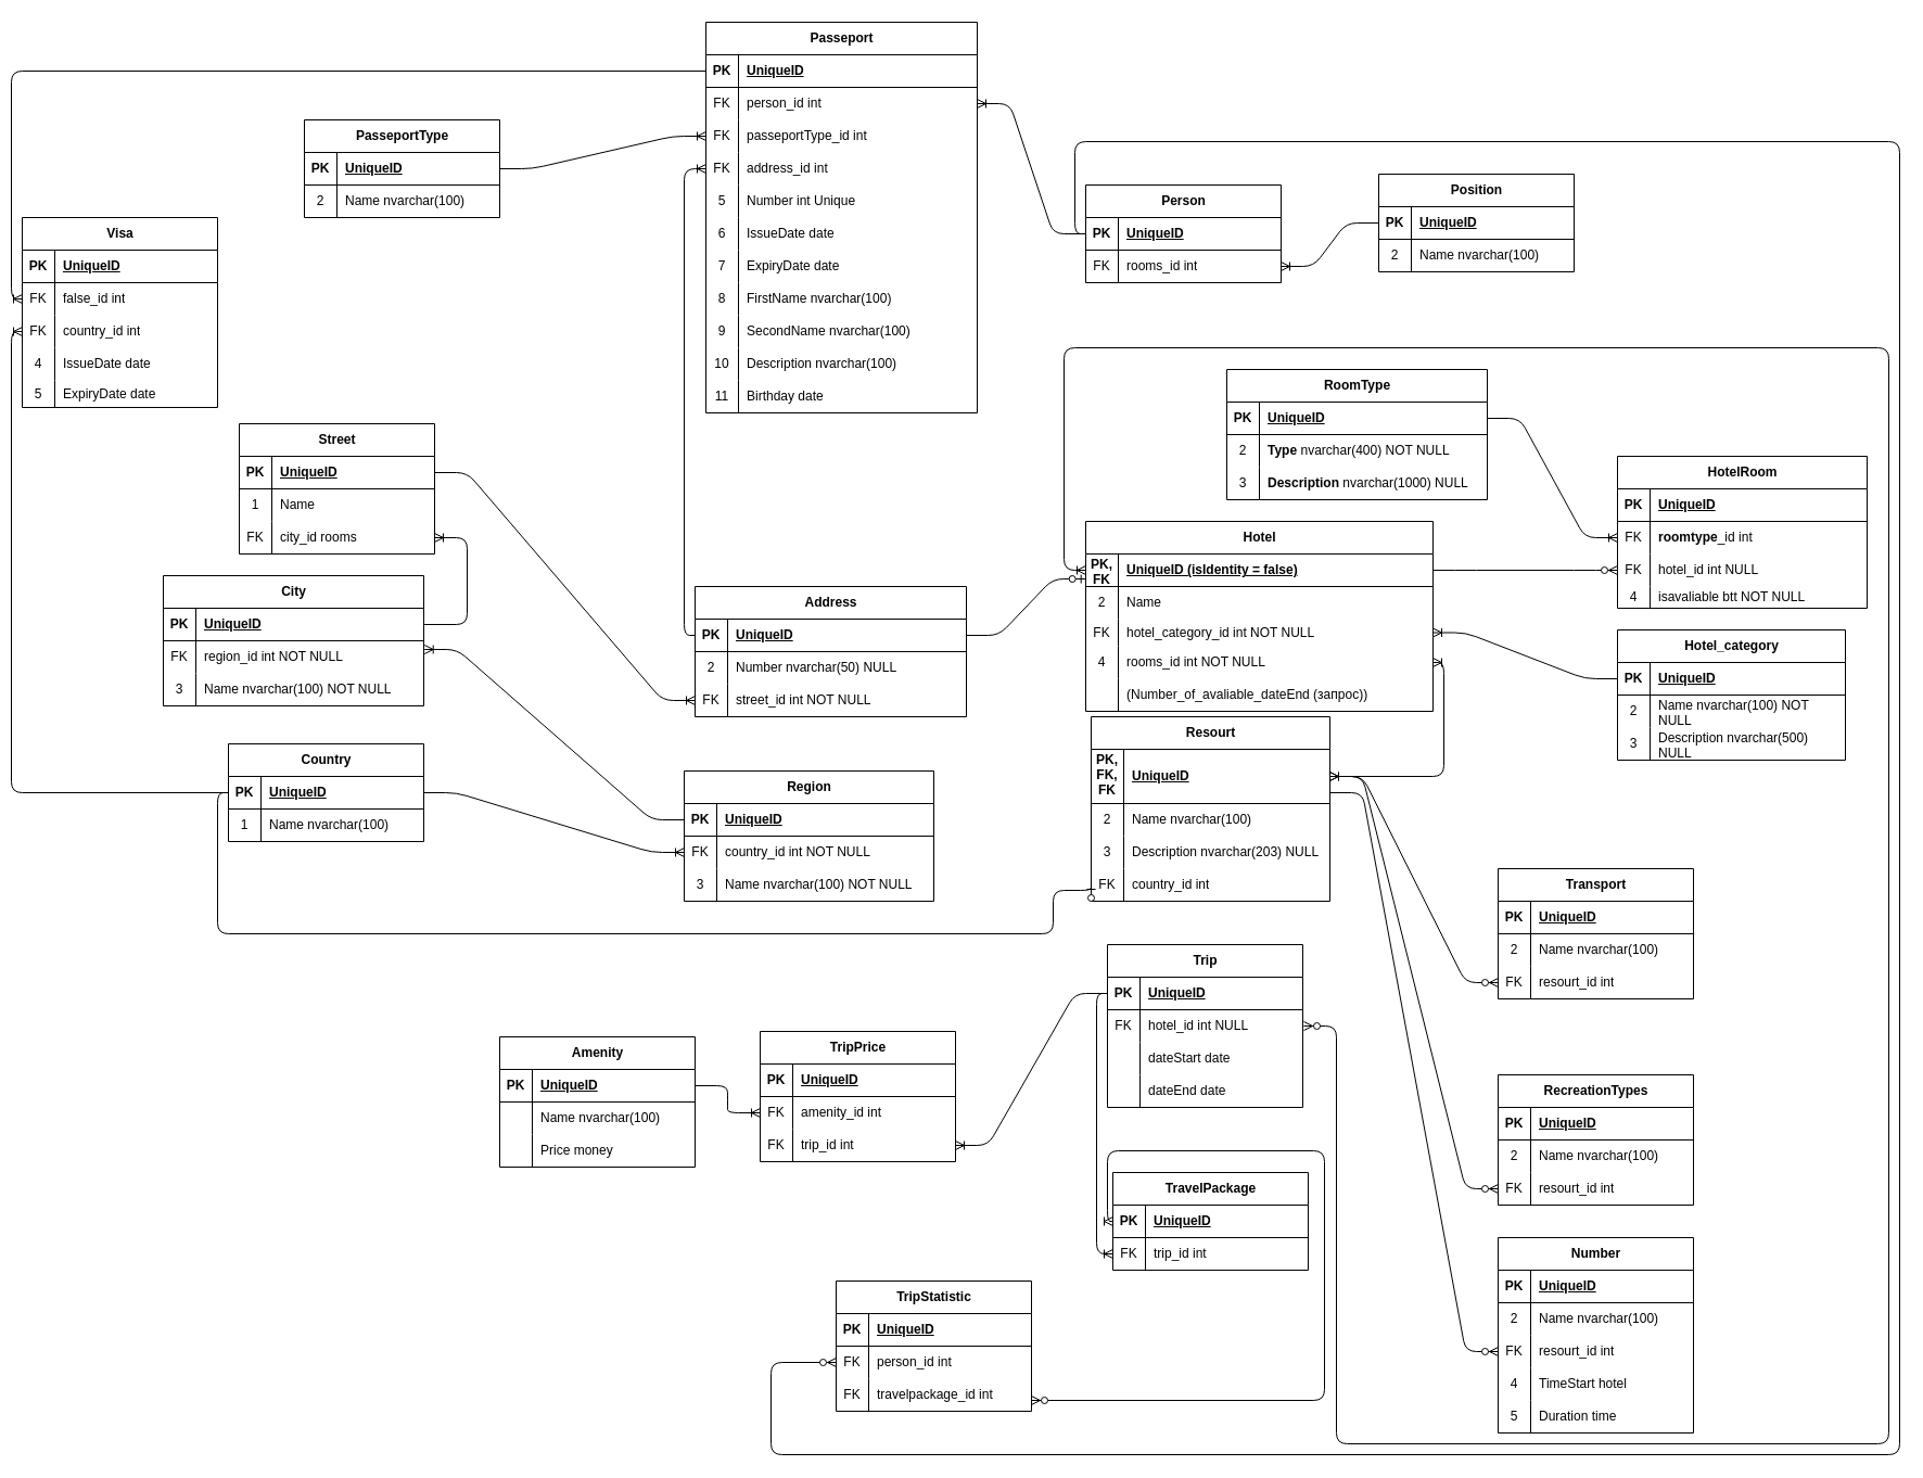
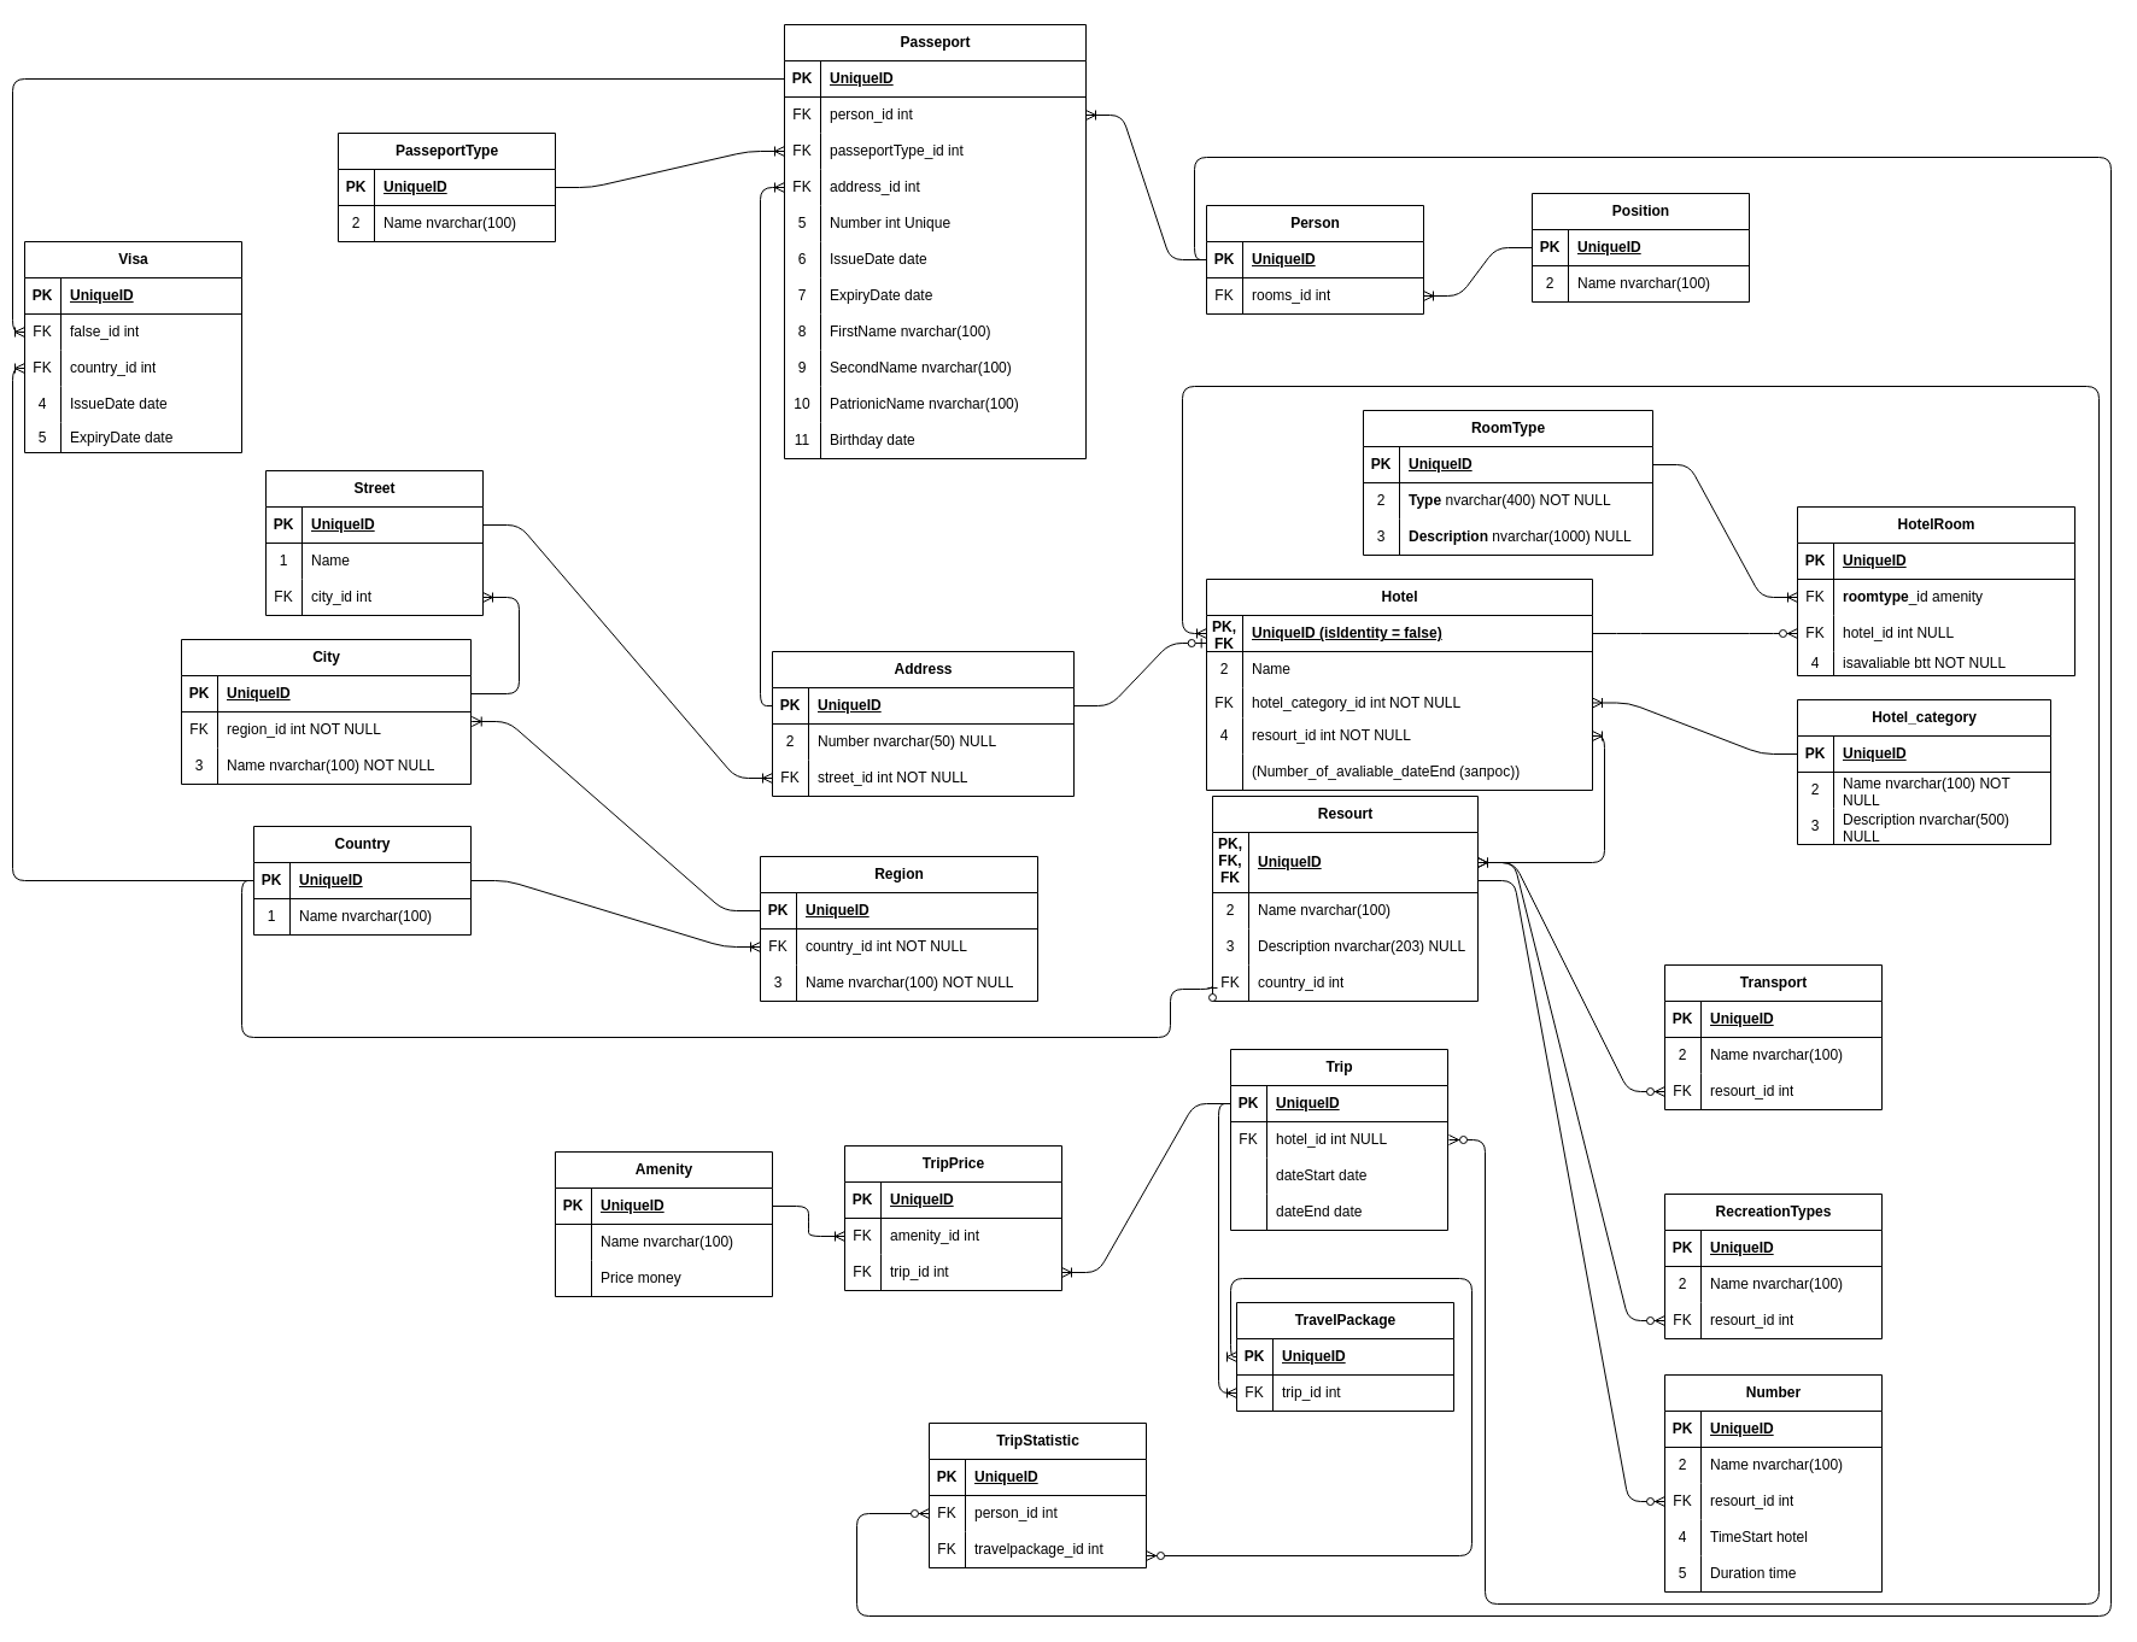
- <mxCell id="164" value="Description nvarchar(100)" style="shape=partialRectangle;connectable=0;fillColor=none;top=0;left=0;bottom=0;right=0;align=left;spacingLeft=6;overflow=hidden;whiteSpace=wrap;html=1;fontFamily=Helvetica;fontSize=12;fontColor=default;labelBackgroundColor=default;" vertex="1" parent="162"><mxGeometry x="30" width="220" height="30" as="geometry"><mxRectangle width="220" height="30" as="alternateBounds" /></mxGeometry></mxCell>
+ <mxCell id="164" value="PatrionicName nvarchar(100)" style="shape=partialRectangle;connectable=0;fillColor=none;top=0;left=0;bottom=0;right=0;align=left;spacingLeft=6;overflow=hidden;whiteSpace=wrap;html=1;fontFamily=Helvetica;fontSize=12;fontColor=default;labelBackgroundColor=default;" vertex="1" parent="162"><mxGeometry x="30" width="220" height="30" as="geometry"><mxRectangle width="220" height="30" as="alternateBounds" /></mxGeometry></mxCell>
- <mxCell id="76" value="city_id rooms" style="shape=partialRectangle;connectable=0;fillColor=none;top=0;left=0;bottom=0;right=0;align=left;spacingLeft=6;overflow=hidden;whiteSpace=wrap;html=1;" vertex="1" parent="74"><mxGeometry x="30" width="150" height="30" as="geometry"><mxRectangle width="150" height="30" as="alternateBounds" /></mxGeometry></mxCell>
+ <mxCell id="76" value="city_id int" style="shape=partialRectangle;connectable=0;fillColor=none;top=0;left=0;bottom=0;right=0;align=left;spacingLeft=6;overflow=hidden;whiteSpace=wrap;html=1;" vertex="1" parent="74"><mxGeometry x="30" width="150" height="30" as="geometry"><mxRectangle width="150" height="30" as="alternateBounds" /></mxGeometry></mxCell>
- <mxCell id="57" value="&lt;b&gt;roomtype&lt;/b&gt;_id int" style="shape=partialRectangle;connectable=0;fillColor=none;top=0;left=0;bottom=0;right=0;align=left;spacingLeft=6;overflow=hidden;whiteSpace=wrap;html=1;" vertex="1" parent="55"><mxGeometry x="30" width="200" height="30" as="geometry"><mxRectangle width="200" height="30" as="alternateBounds" /></mxGeometry></mxCell>
+ <mxCell id="57" value="&lt;b&gt;roomtype&lt;/b&gt;_id amenity" style="shape=partialRectangle;connectable=0;fillColor=none;top=0;left=0;bottom=0;right=0;align=left;spacingLeft=6;overflow=hidden;whiteSpace=wrap;html=1;" vertex="1" parent="55"><mxGeometry x="30" width="200" height="30" as="geometry"><mxRectangle width="200" height="30" as="alternateBounds" /></mxGeometry></mxCell>
- <mxCell id="24" value="rooms_id int NOT NULL" style="shape=partialRectangle;connectable=0;fillColor=none;top=0;left=0;bottom=0;right=0;align=left;spacingLeft=6;overflow=hidden;whiteSpace=wrap;html=1;" vertex="1" parent="22"><mxGeometry x="30" width="290" height="30" as="geometry"><mxRectangle width="290" height="30" as="alternateBounds" /></mxGeometry></mxCell>
+ <mxCell id="24" value="resourt_id int NOT NULL" style="shape=partialRectangle;connectable=0;fillColor=none;top=0;left=0;bottom=0;right=0;align=left;spacingLeft=6;overflow=hidden;whiteSpace=wrap;html=1;" vertex="1" parent="22"><mxGeometry x="30" width="290" height="30" as="geometry"><mxRectangle width="290" height="30" as="alternateBounds" /></mxGeometry></mxCell>
